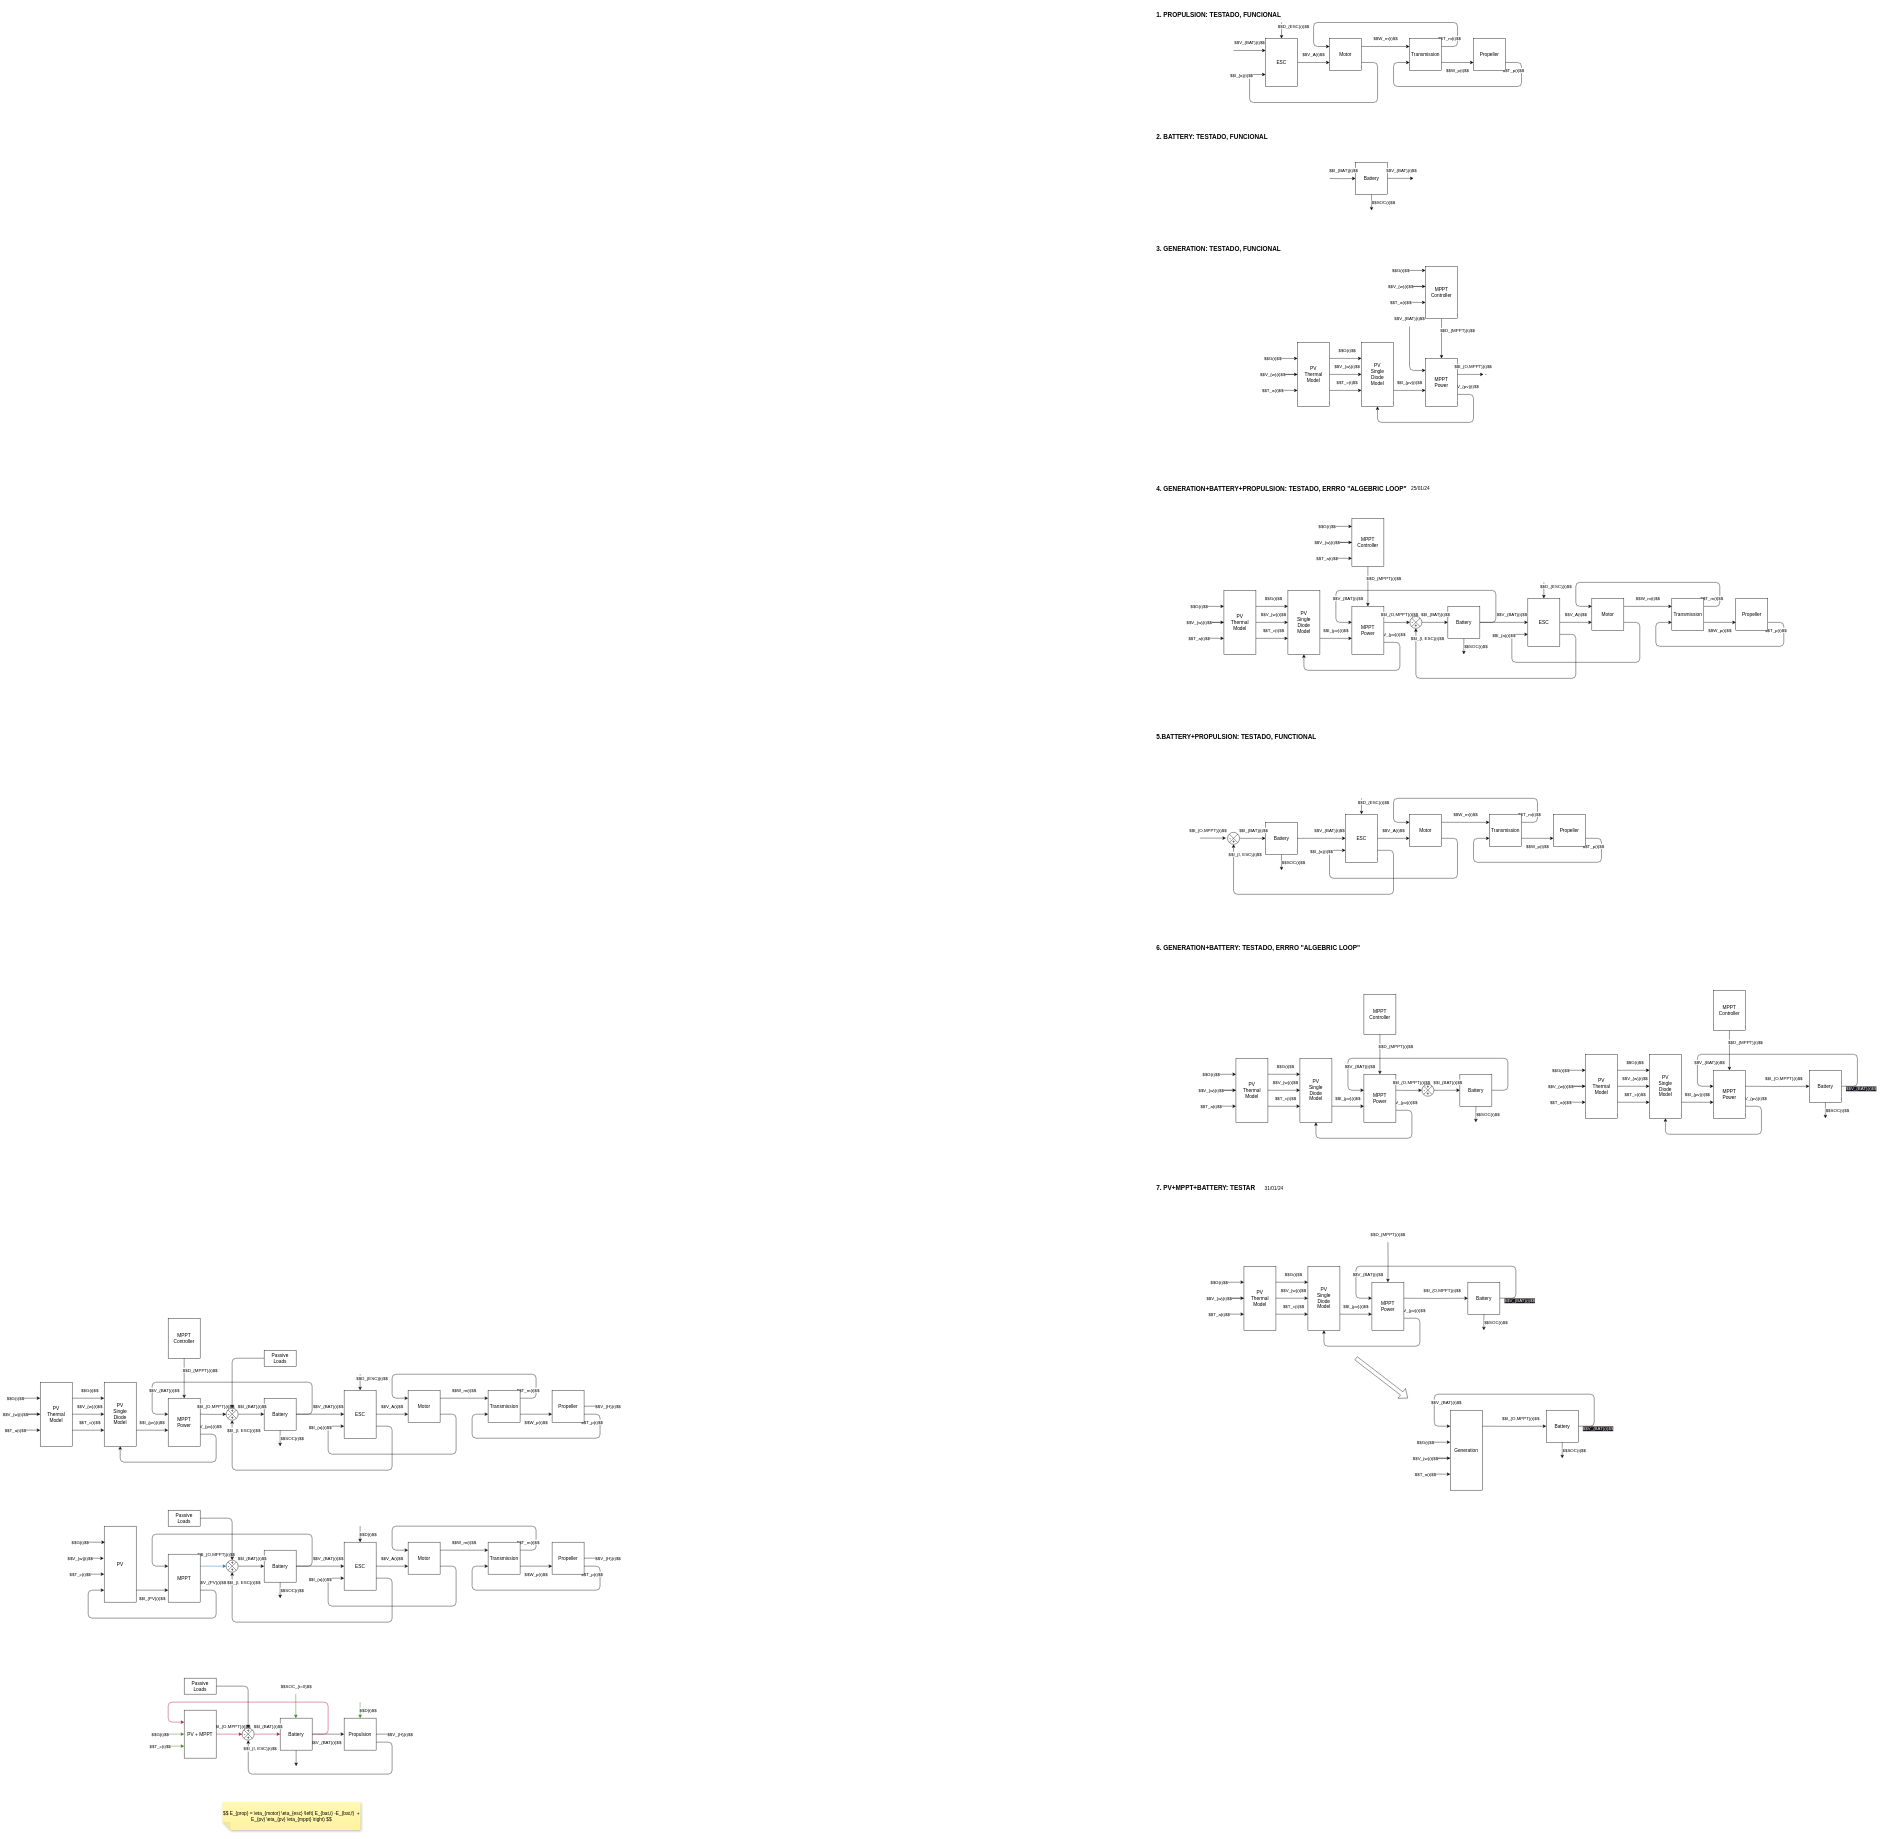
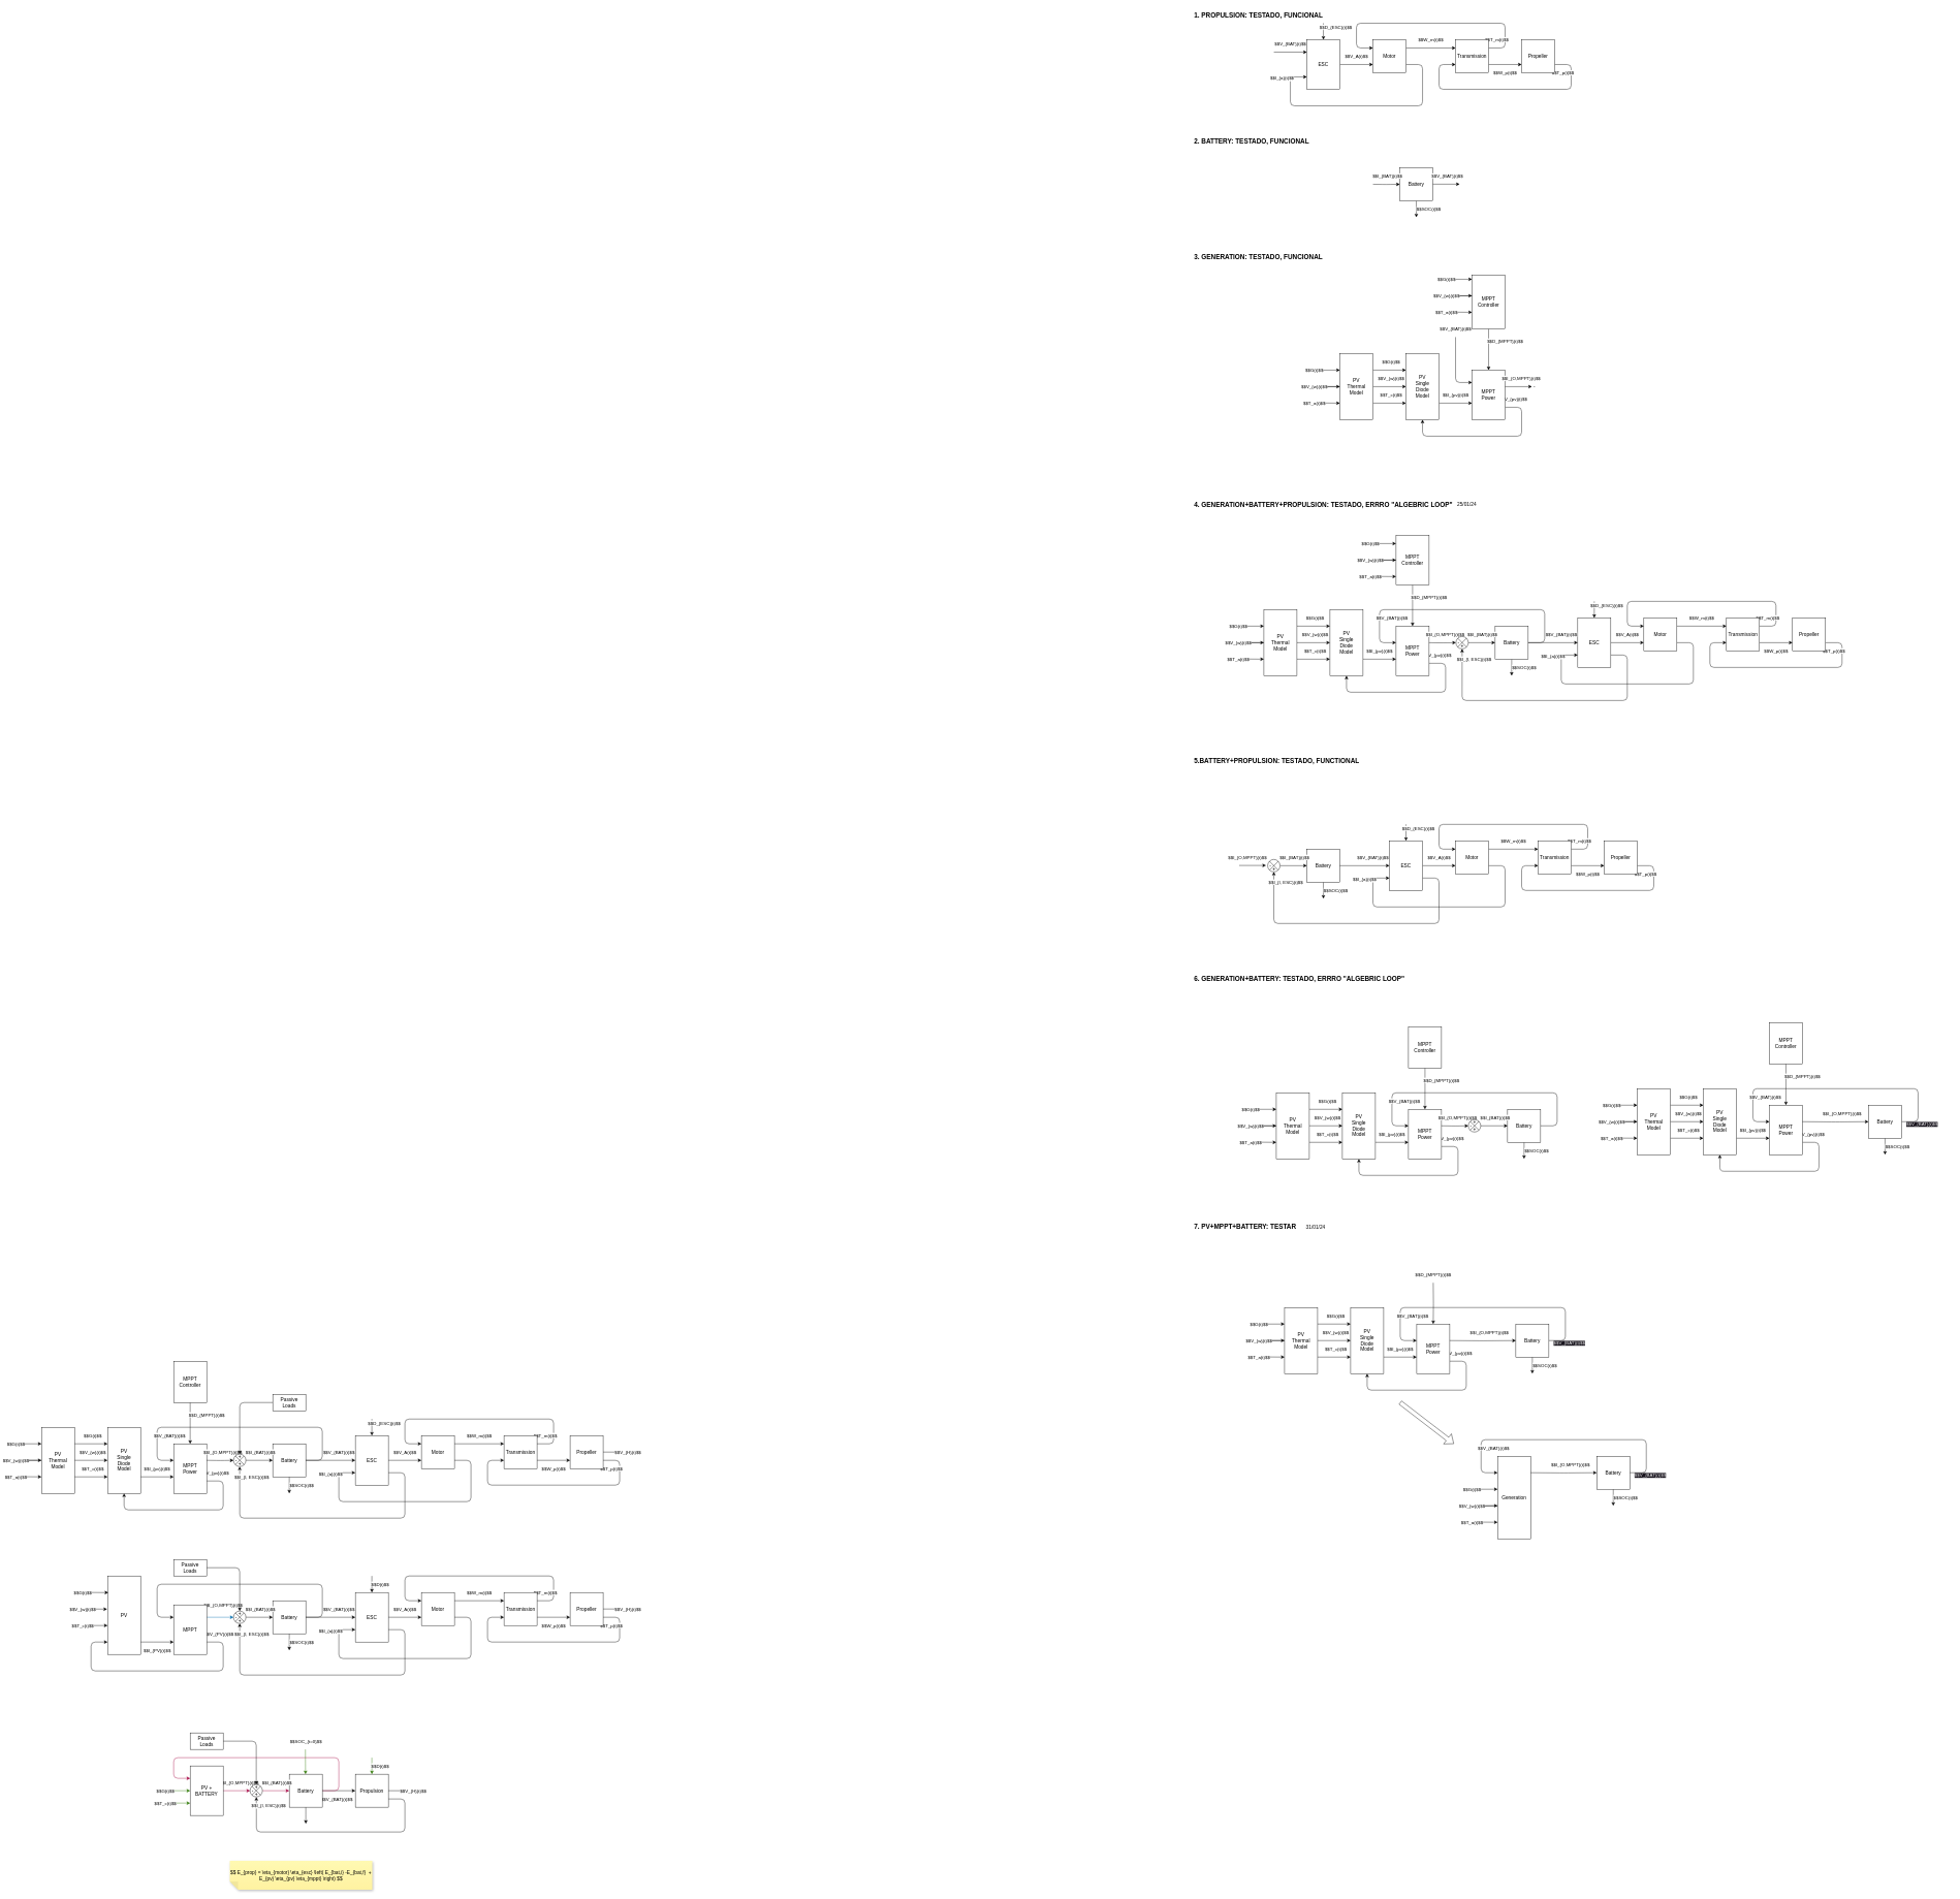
- <mxCell id="50" value="PV + MPPT" style="rounded=0;whiteSpace=wrap;html=1;" parent="1" vertex="1"><mxGeometry x="460" y="4275" width="80" height="120" as="geometry" /></mxCell>
+ <mxCell id="50" value="PV + BATTERY" style="rounded=0;whiteSpace=wrap;html=1;" parent="1" vertex="1"><mxGeometry x="460" y="4275" width="80" height="120" as="geometry" /></mxCell>
